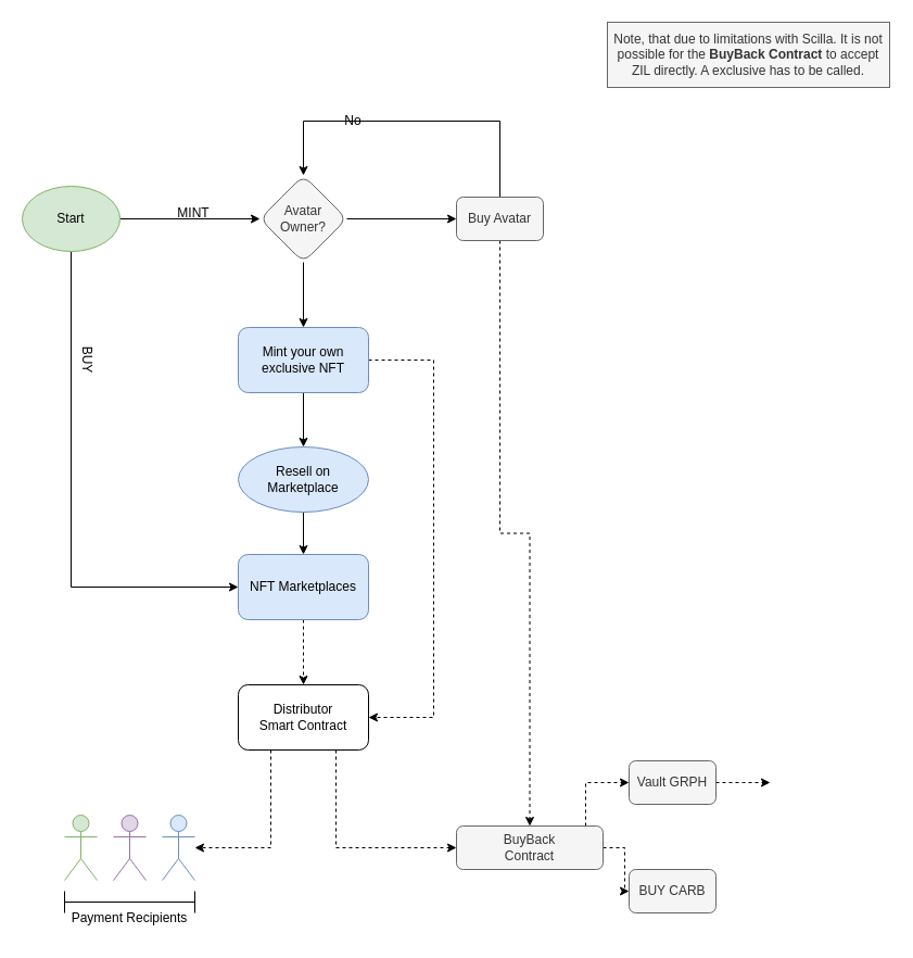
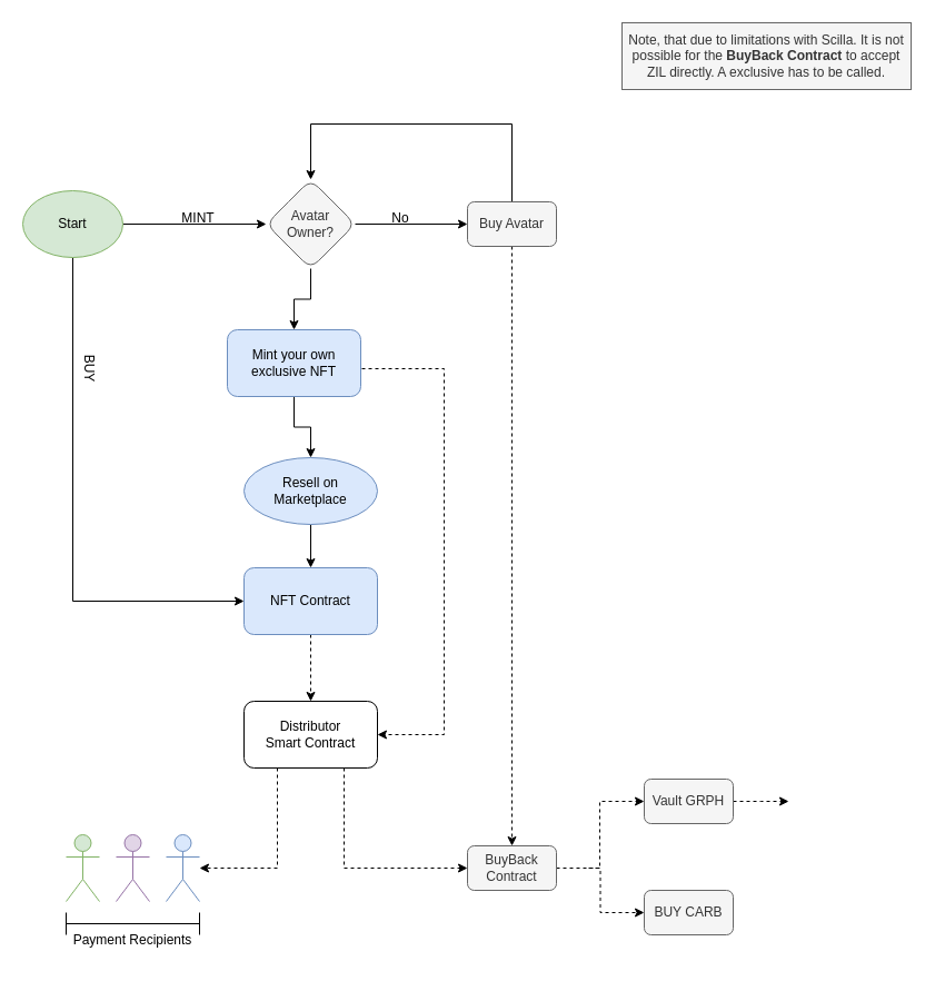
- <mxCell id="11" value="No" style="text;html=1;strokeColor=none;fillColor=none;align=center;verticalAlign=middle;whiteSpace=wrap;rounded=0;labelBackgroundColor=none;" parent="1" vertex="1"><mxGeometry x="295" y="96" width="60" height="30" as="geometry" /></mxCell>
+ <mxCell id="11" value="No" style="text;html=1;strokeColor=none;fillColor=none;align=center;verticalAlign=middle;whiteSpace=wrap;rounded=0;labelBackgroundColor=none;" parent="1" vertex="1"><mxGeometry x="330" y="181" width="60" height="30" as="geometry" /></mxCell>
- <mxCell id="14" value="Mint your own exclusive NFT" style="rounded=1;whiteSpace=wrap;html=1;verticalAlign=middle;fillColor=#dae8fc;strokeColor=#6c8ebf;" parent="1" vertex="1"><mxGeometry x="219" y="301" width="120" height="60" as="geometry" /></mxCell>
+ <mxCell id="14" value="Mint your own exclusive NFT" style="rounded=1;whiteSpace=wrap;html=1;verticalAlign=middle;fillColor=#dae8fc;strokeColor=#6c8ebf;" parent="1" vertex="1"><mxGeometry x="204" y="296" width="120" height="60" as="geometry" /></mxCell>
- <mxCell id="18" value="NFT Marketplaces" style="rounded=1;whiteSpace=wrap;html=1;verticalAlign=middle;fillColor=#dae8fc;strokeColor=#6c8ebf;" parent="1" vertex="1"><mxGeometry x="219" y="510" width="120" height="60" as="geometry" /></mxCell>
+ <mxCell id="18" value="NFT Contract" style="rounded=1;whiteSpace=wrap;html=1;verticalAlign=middle;fillColor=#dae8fc;strokeColor=#6c8ebf;" parent="1" vertex="1"><mxGeometry x="219" y="510" width="120" height="60" as="geometry" /></mxCell>
- <mxCell id="29" value="BuyBack&lt;br&gt;Contract" style="rounded=1;whiteSpace=wrap;html=1;glass=0;fillColor=#f5f5f5;fontColor=#333333;strokeColor=#666666;" parent="1" vertex="1"><mxGeometry x="420" y="760" width="135" height="40" as="geometry" /></mxCell>
+ <mxCell id="29" value="BuyBack&lt;br&gt;Contract" style="rounded=1;whiteSpace=wrap;html=1;glass=0;fillColor=#f5f5f5;fontColor=#333333;strokeColor=#666666;" parent="1" vertex="1"><mxGeometry x="420" y="760" width="80" height="40" as="geometry" /></mxCell>
